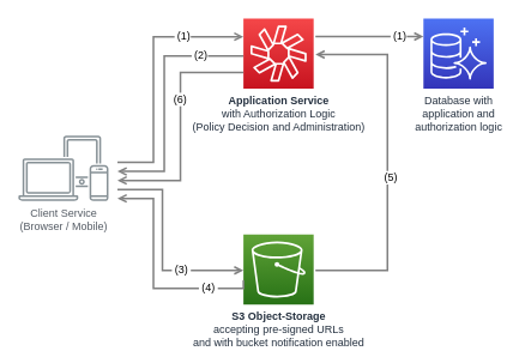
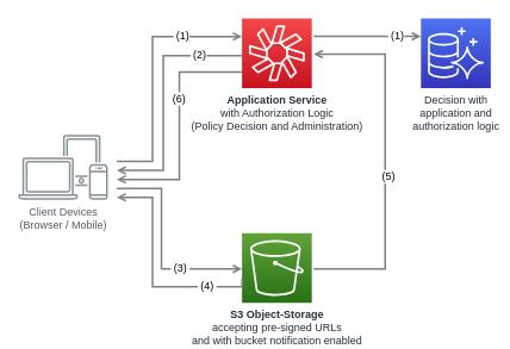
- <mxCell id="17" value="Database with&lt;br&gt;application and&lt;br&gt;authorization logic" style="outlineConnect=0;fontColor=#232F3E;gradientColor=#4D72F3;gradientDirection=north;fillColor=#3334B9;strokeColor=#ffffff;dashed=0;verticalLabelPosition=bottom;verticalAlign=top;align=center;html=1;fontSize=12;fontStyle=0;aspect=fixed;shape=mxgraph.aws4.resourceIcon;resIcon=mxgraph.aws4.aurora;" vertex="1" parent="1"><mxGeometry x="470" y="20" width="78" height="78" as="geometry" /></mxCell>
+ <mxCell id="17" value="Decision with&lt;br&gt;application and&lt;br&gt;authorization logic" style="outlineConnect=0;fontColor=#232F3E;gradientColor=#4D72F3;gradientDirection=north;fillColor=#3334B9;strokeColor=#ffffff;dashed=0;verticalLabelPosition=bottom;verticalAlign=top;align=center;html=1;fontSize=12;fontStyle=0;aspect=fixed;shape=mxgraph.aws4.resourceIcon;resIcon=mxgraph.aws4.aurora;" vertex="1" parent="1"><mxGeometry x="470" y="20" width="78" height="78" as="geometry" /></mxCell>
- <mxCell id="10" value="Client Service&lt;br&gt;(Browser / Mobile)" style="outlineConnect=0;gradientColor=none;fontColor=#545B64;strokeColor=none;fillColor=#879196;dashed=0;verticalLabelPosition=bottom;verticalAlign=top;align=center;html=1;fontSize=12;fontStyle=0;aspect=fixed;shape=mxgraph.aws4.illustration_devices;pointerEvents=1" vertex="1" parent="1"><mxGeometry x="20" y="150" width="100" height="73" as="geometry" /></mxCell>
+ <mxCell id="10" value="Client Devices&lt;br&gt;(Browser / Mobile)" style="outlineConnect=0;gradientColor=none;fontColor=#545B64;strokeColor=none;fillColor=#879196;dashed=0;verticalLabelPosition=bottom;verticalAlign=top;align=center;html=1;fontSize=12;fontStyle=0;aspect=fixed;shape=mxgraph.aws4.illustration_devices;pointerEvents=1" vertex="1" parent="1"><mxGeometry x="20" y="150" width="100" height="73" as="geometry" /></mxCell>
